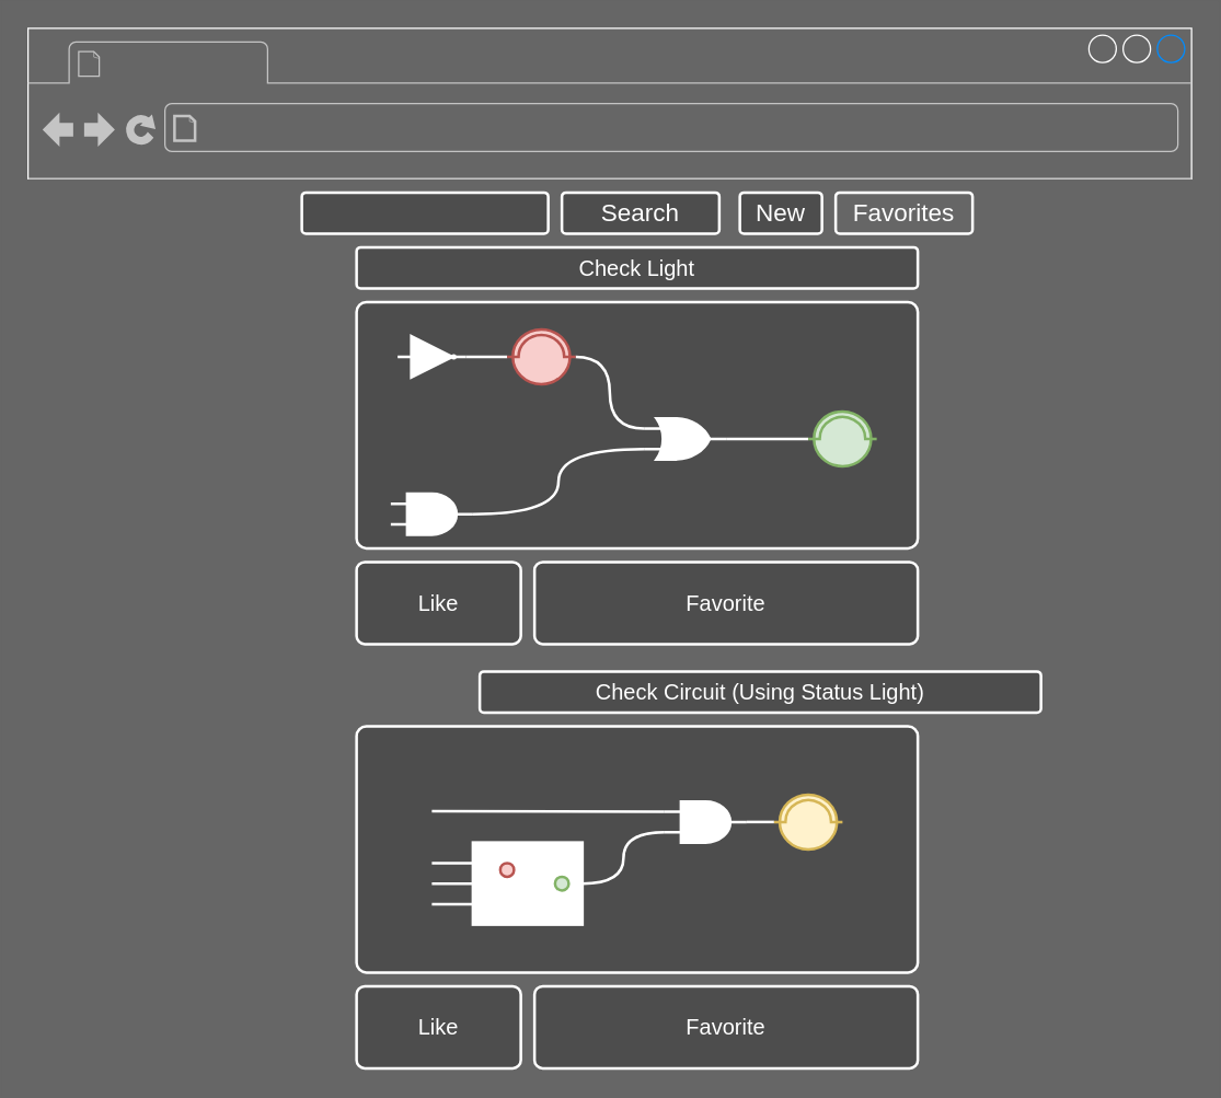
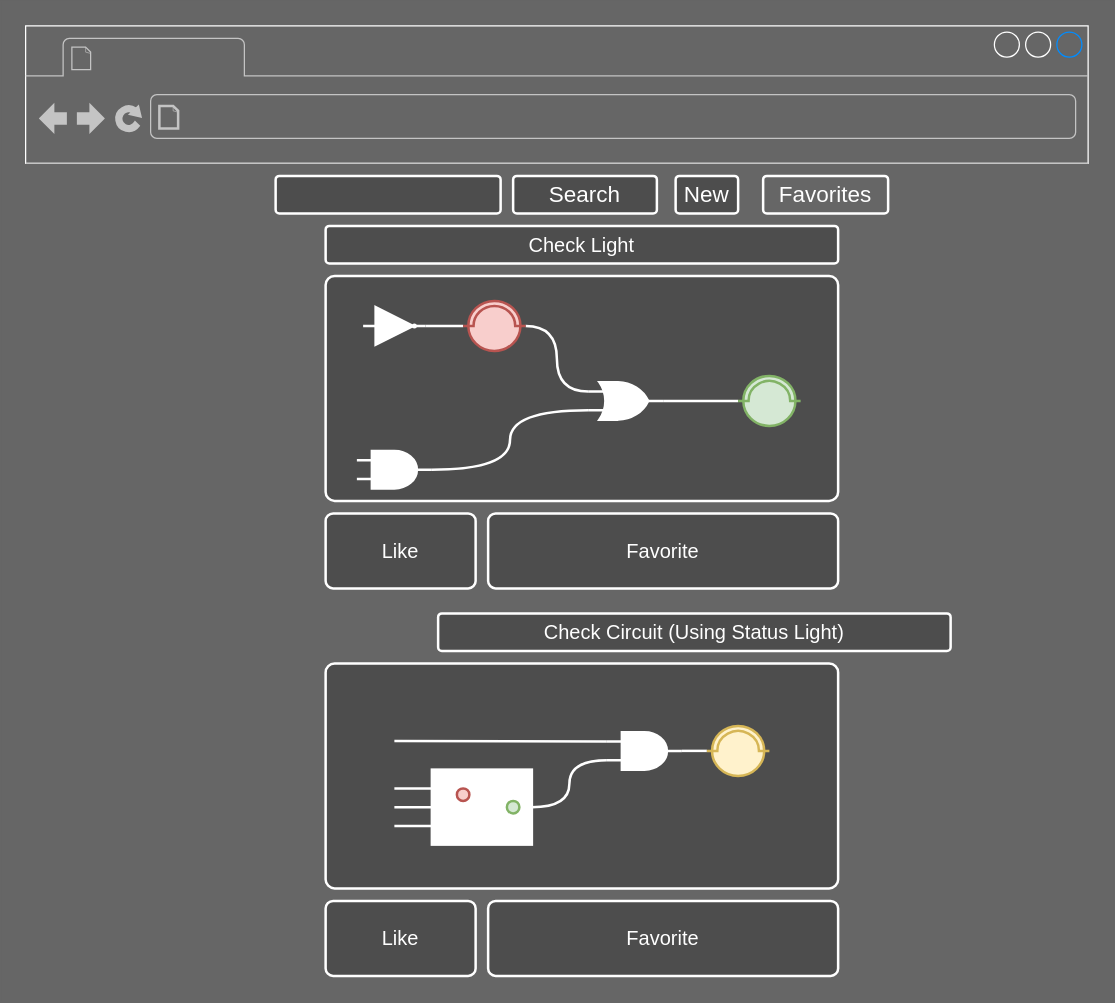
- <mxCell id="7" value="&lt;span style=&quot;font-size: 18px&quot;&gt;New&lt;/span&gt;" style="rounded=1;whiteSpace=wrap;html=1;strokeColor=#FFFFFF;strokeWidth=2;fontColor=#FFFFFF;arcSize=10;fillColor=#4D4D4D;" vertex="1" parent="1"><mxGeometry x="540" y="140" width="60" height="30" as="geometry" /></mxCell>
+ <mxCell id="7" value="&lt;span style=&quot;font-size: 18px&quot;&gt;New&lt;/span&gt;" style="rounded=1;whiteSpace=wrap;html=1;strokeColor=#FFFFFF;strokeWidth=2;fontColor=#FFFFFF;arcSize=10;fillColor=#4D4D4D;" vertex="1" parent="1"><mxGeometry x="540" y="140" width="50" height="30" as="geometry" /></mxCell>
